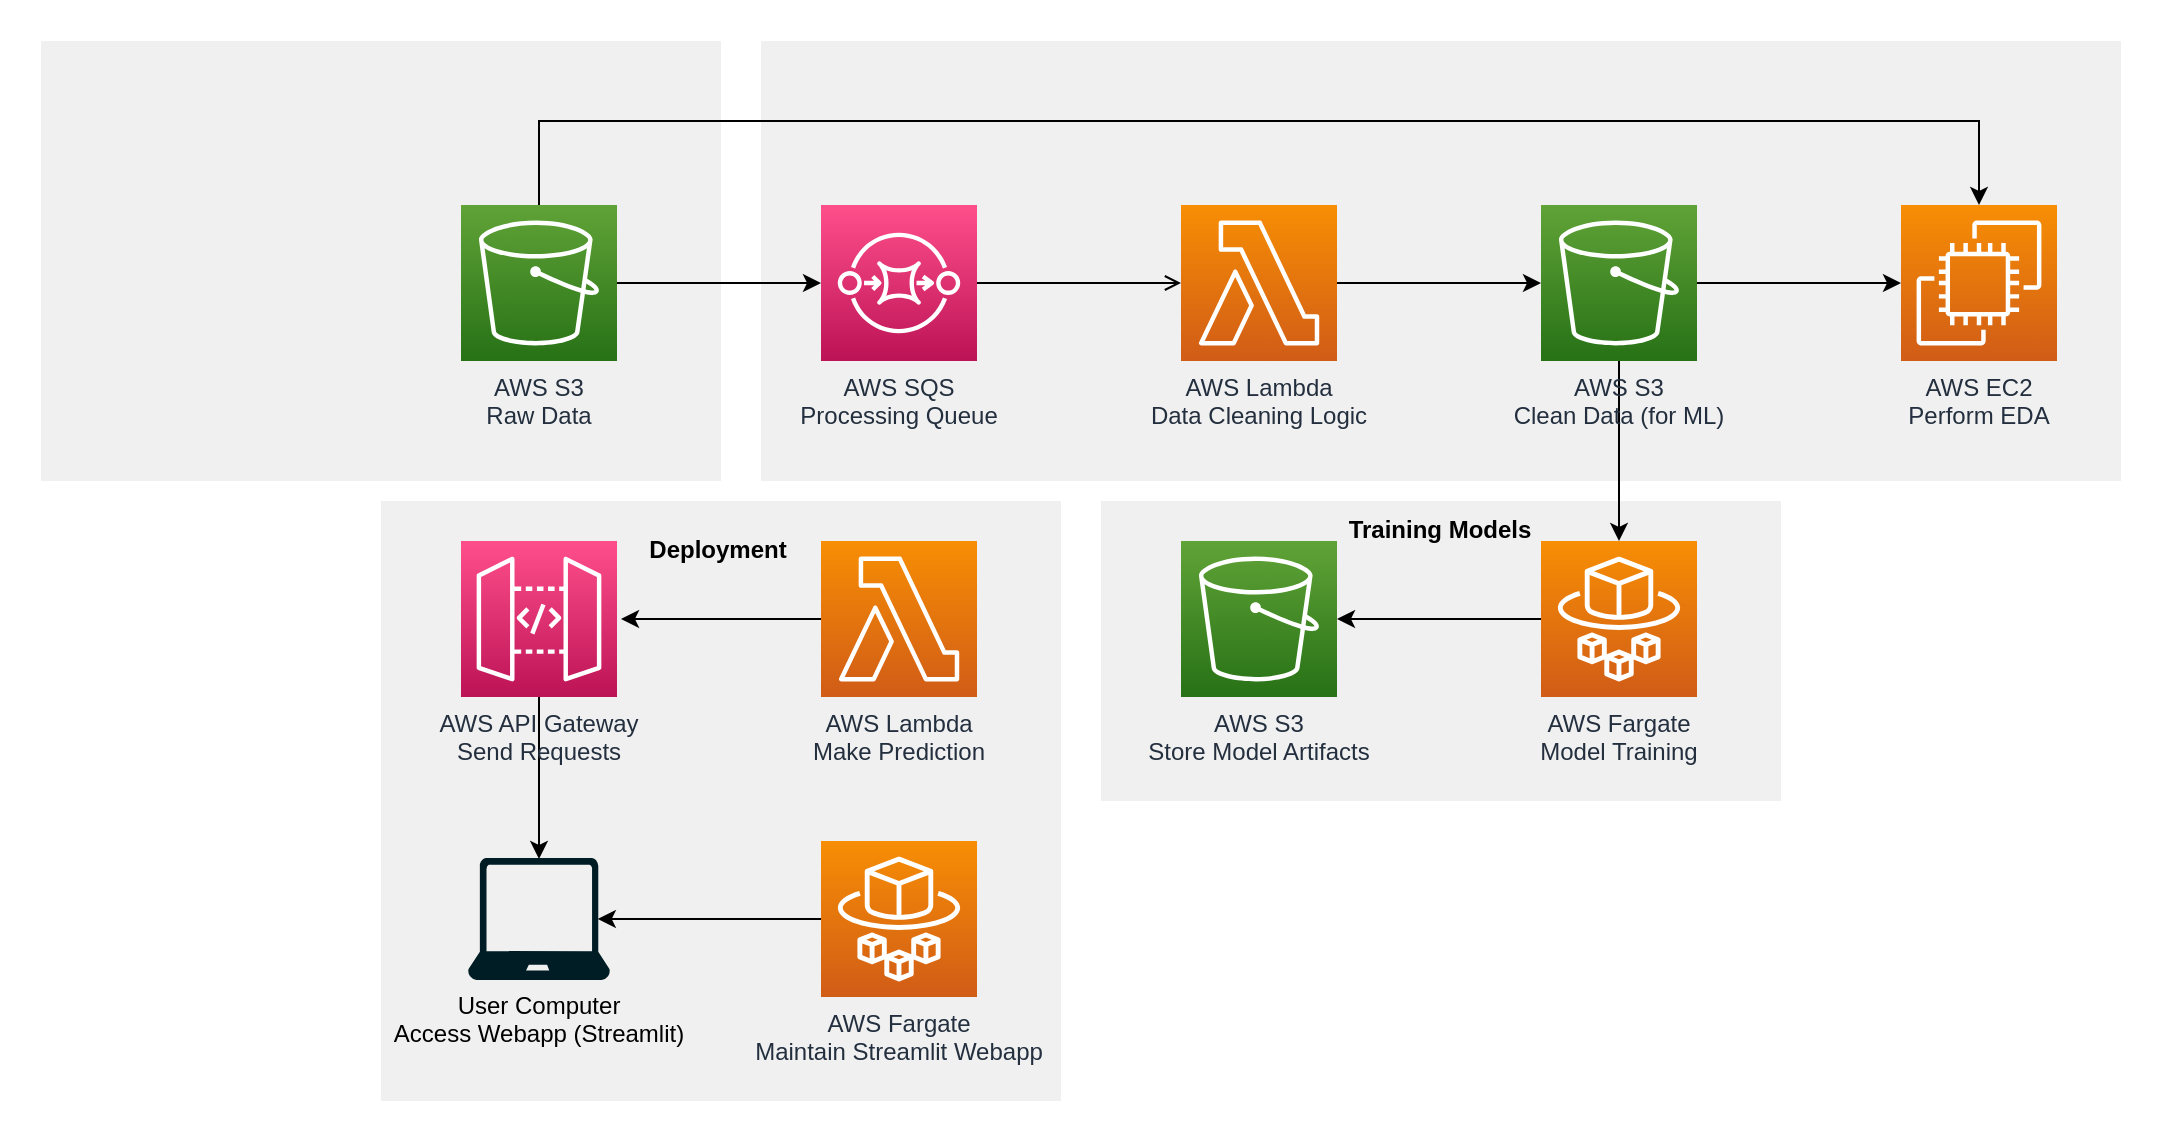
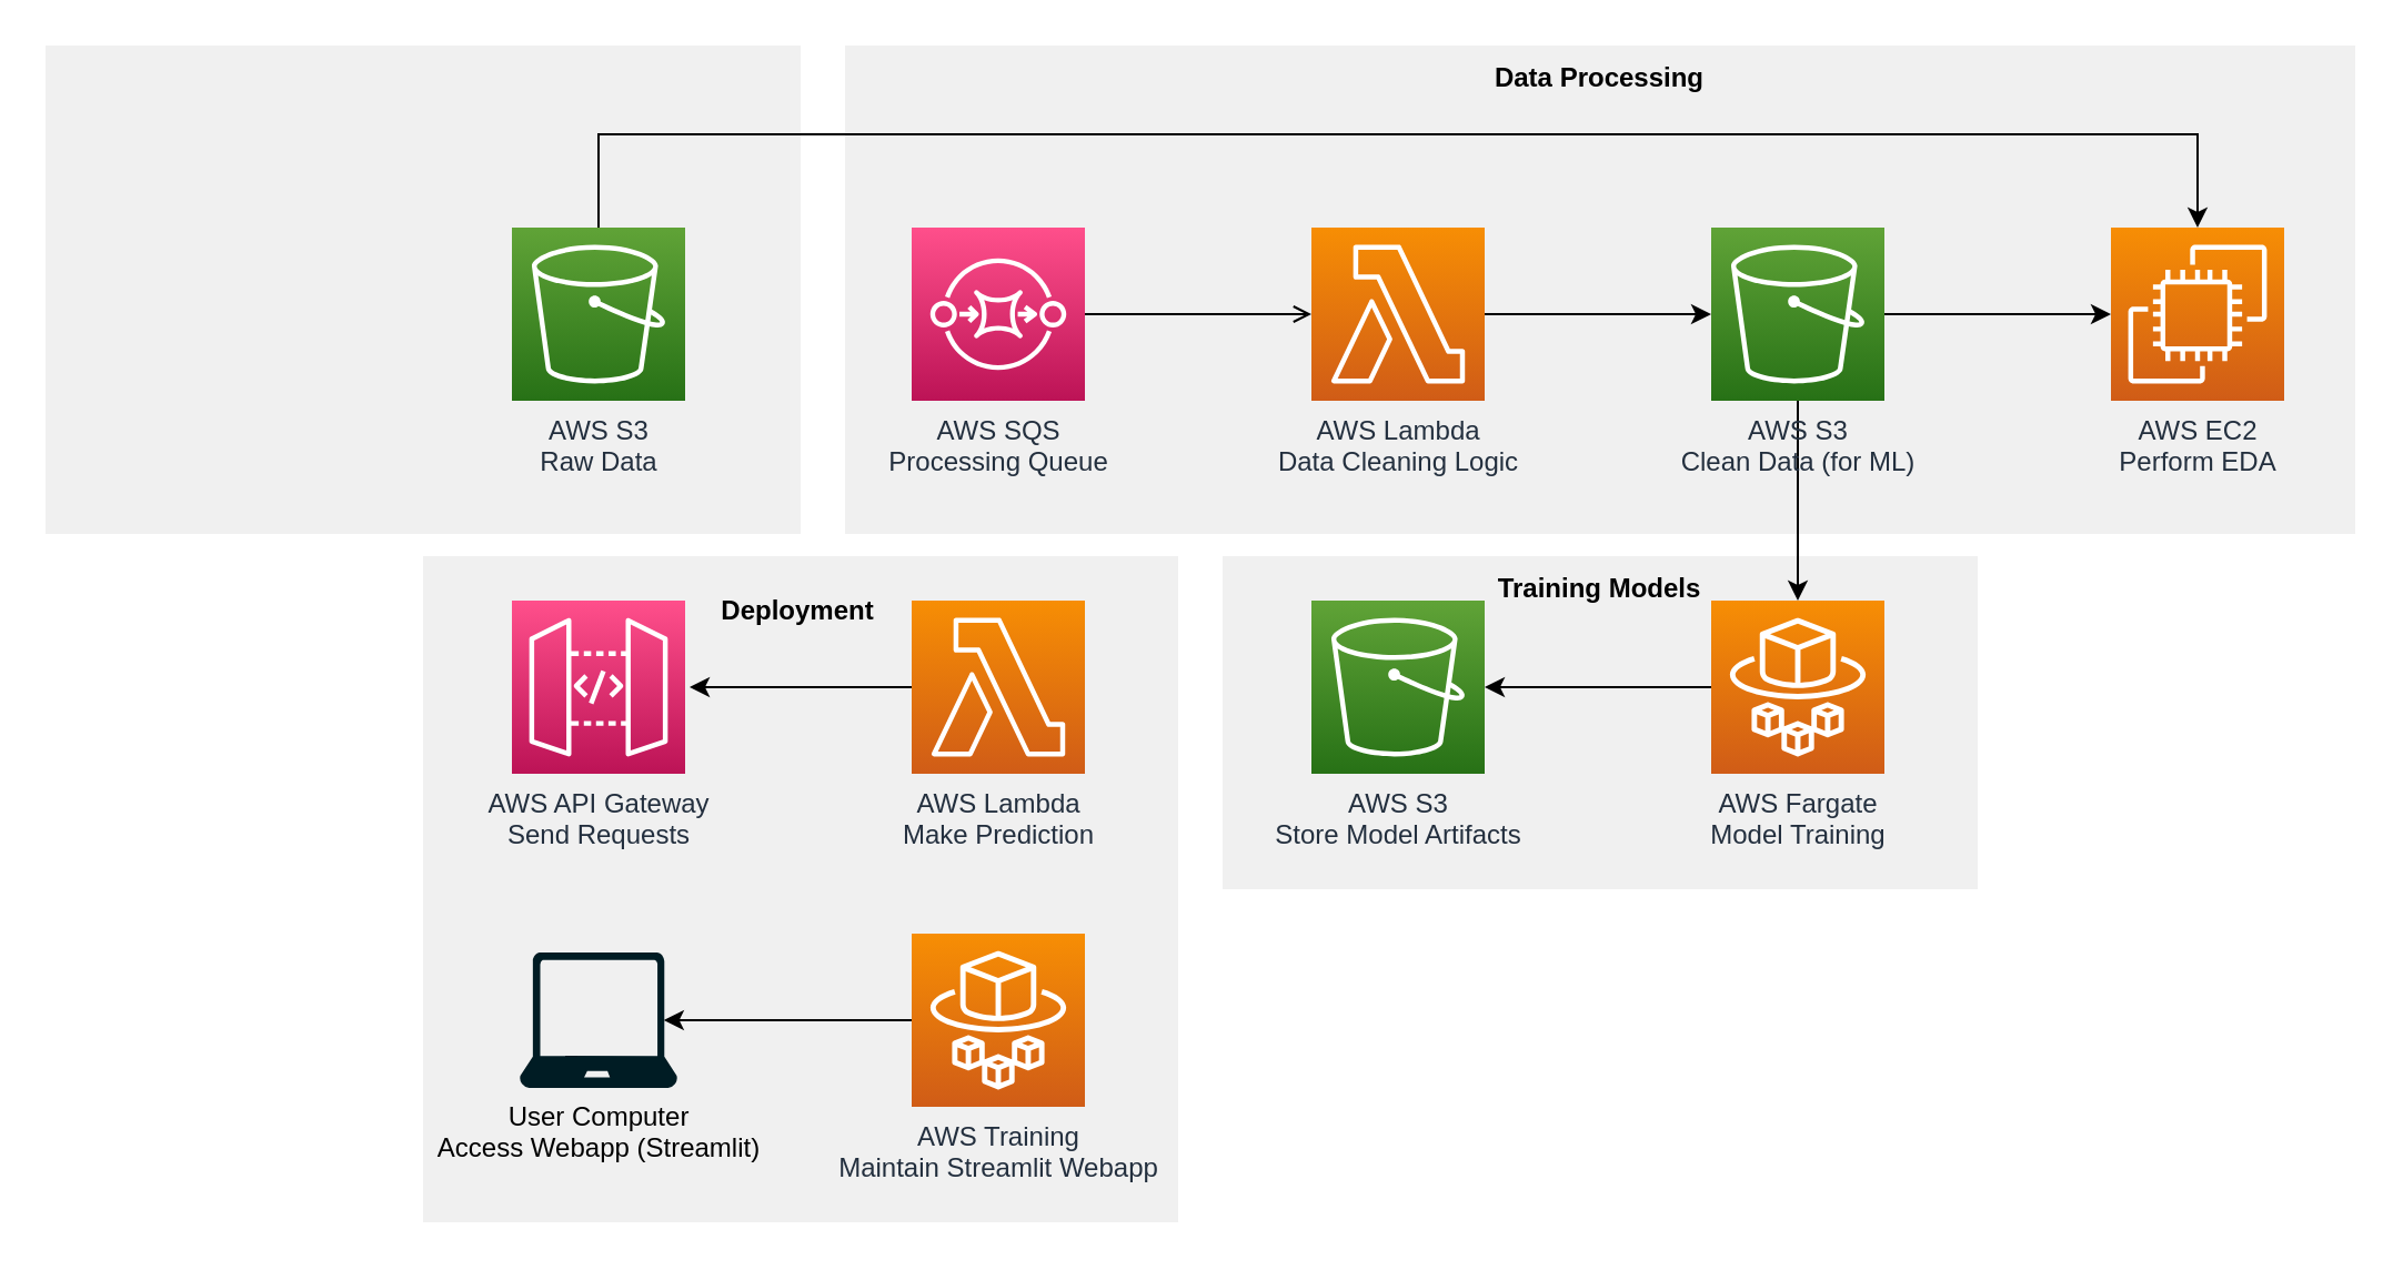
+ <mxCell id="27" value="&lt;b&gt;Data Processing&lt;/b&gt;" style="text;html=1;strokeColor=none;fillColor=none;align=center;verticalAlign=middle;whiteSpace=wrap;rounded=0;" vertex="1" parent="1"><mxGeometry x="665" y="20" width="110" height="30" as="geometry" /></mxCell>
- <mxCell id="6" style="edgeStyle=orthogonalEdgeStyle;rounded=0;orthogonalLoop=1;jettySize=auto;html=1;" edge="1" parent="1" source="8" target="16"><mxGeometry relative="1" as="geometry" /></mxCell>
- <mxCell id="23" style="edgeStyle=orthogonalEdgeStyle;rounded=0;orthogonalLoop=1;jettySize=auto;html=1;entryX=0.5;entryY=0;entryDx=0;entryDy=0;entryPerimeter=0;" edge="1" parent="1" source="24" target="20"><mxGeometry relative="1" as="geometry" /></mxCell>
- <mxCell id="22" value="AWS Fargate&lt;br&gt;Maintain Streamlit Webapp" style="sketch=0;points=[[0,0,0],[0.25,0,0],[0.5,0,0],[0.75,0,0],[1,0,0],[0,1,0],[0.25,1,0],[0.5,1,0],[0.75,1,0],[1,1,0],[0,0.25,0],[0,0.5,0],[0,0.75,0],[1,0.25,0],[1,0.5,0],[1,0.75,0]];outlineConnect=0;fontColor=#232F3E;gradientColor=#F78E04;gradientDirection=north;fillColor=#D05C17;strokeColor=#ffffff;dashed=0;verticalLabelPosition=bottom;verticalAlign=top;align=center;html=1;fontSize=12;fontStyle=0;aspect=fixed;shape=mxgraph.aws4.resourceIcon;resIcon=mxgraph.aws4.fargate;" vertex="1" parent="1"><mxGeometry x="410" y="420" width="78" height="78" as="geometry" /></mxCell>
+ <mxCell id="22" value="AWS Training&lt;br&gt;Maintain Streamlit Webapp" style="sketch=0;points=[[0,0,0],[0.25,0,0],[0.5,0,0],[0.75,0,0],[1,0,0],[0,1,0],[0.25,1,0],[0.5,1,0],[0.75,1,0],[1,1,0],[0,0.25,0],[0,0.5,0],[0,0.75,0],[1,0.25,0],[1,0.5,0],[1,0.75,0]];outlineConnect=0;fontColor=#232F3E;gradientColor=#F78E04;gradientDirection=north;fillColor=#D05C17;strokeColor=#ffffff;dashed=0;verticalLabelPosition=bottom;verticalAlign=top;align=center;html=1;fontSize=12;fontStyle=0;aspect=fixed;shape=mxgraph.aws4.resourceIcon;resIcon=mxgraph.aws4.fargate;" vertex="1" parent="1"><mxGeometry x="410" y="420" width="78" height="78" as="geometry" /></mxCell>
